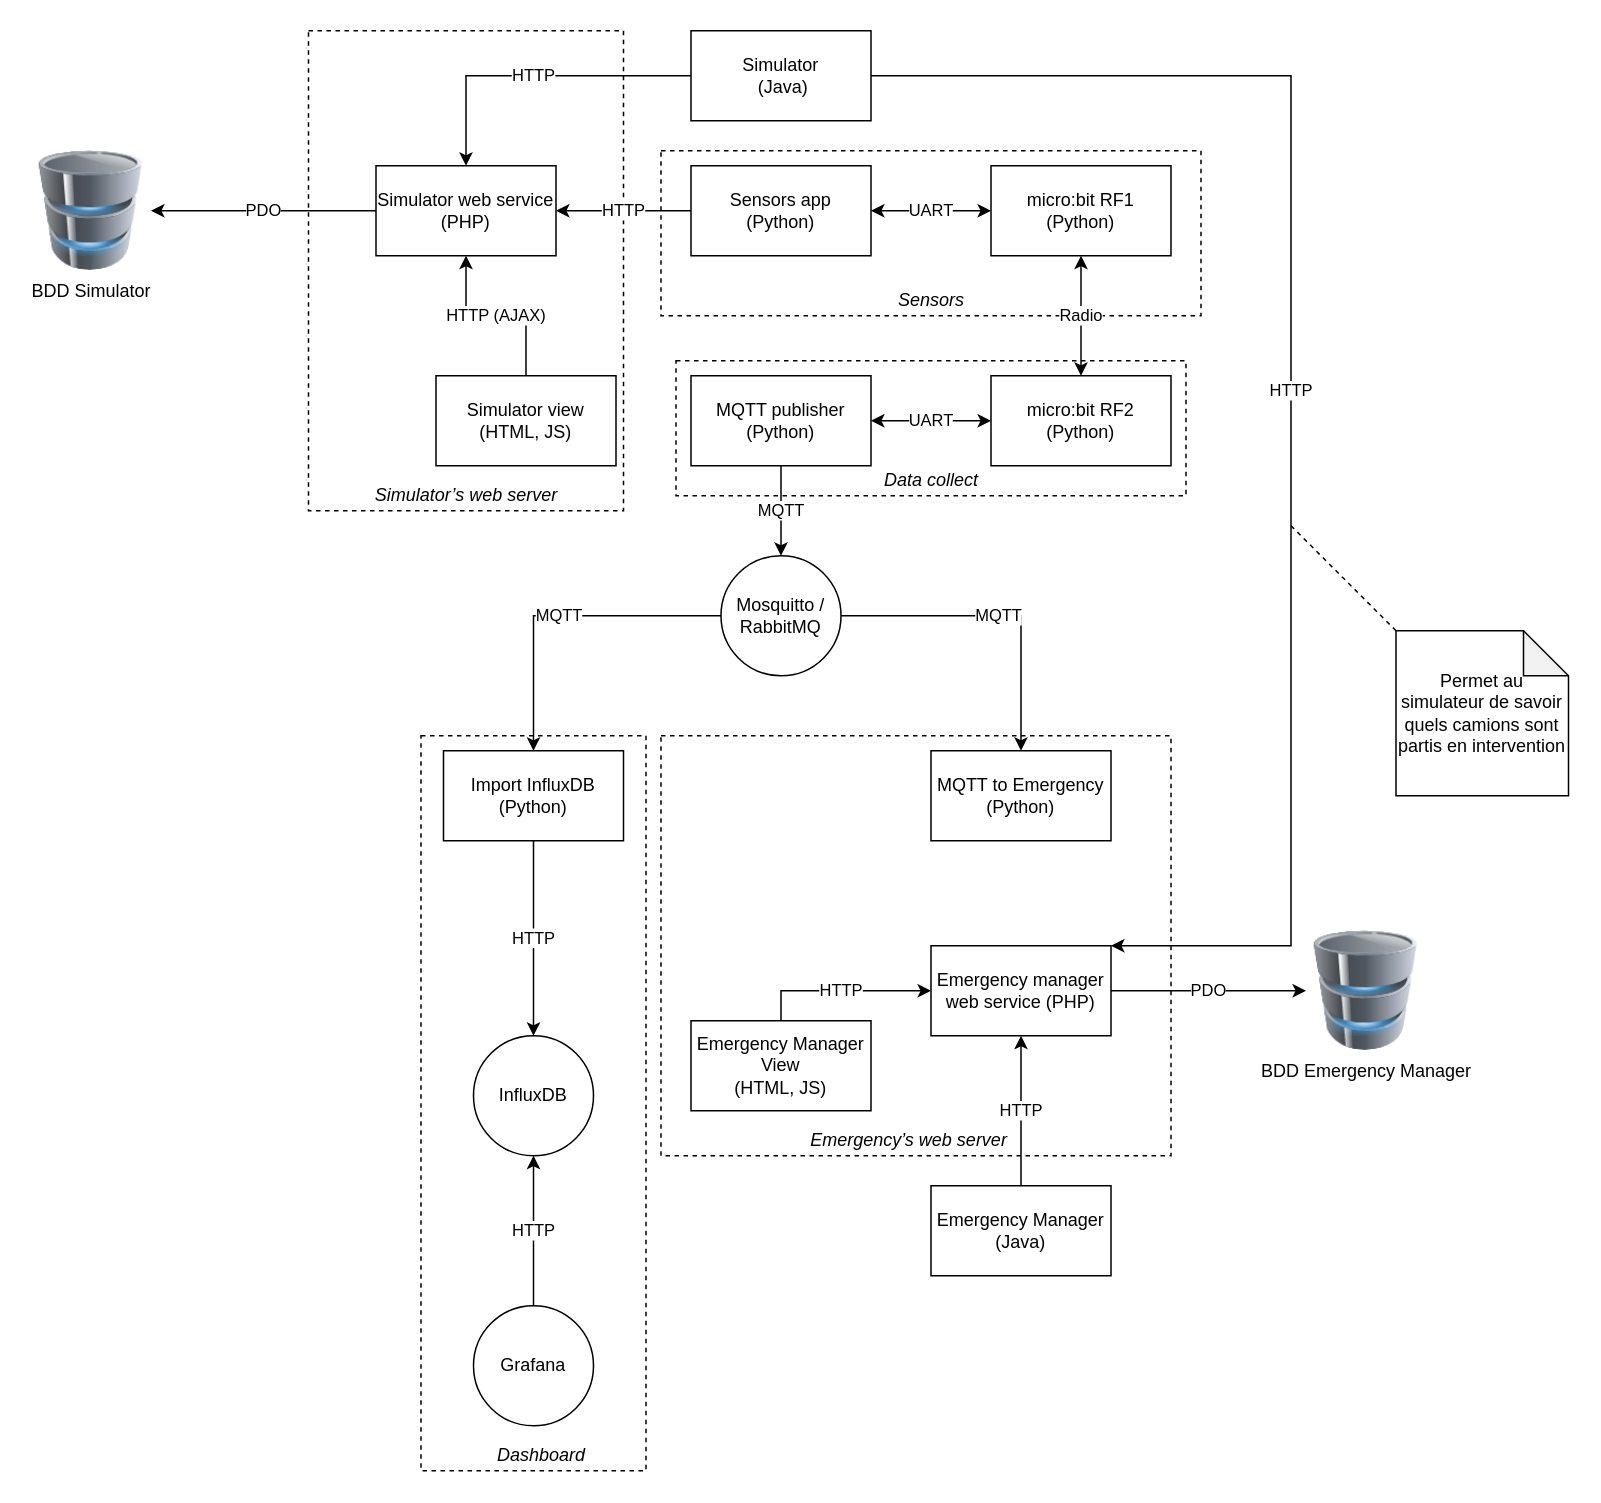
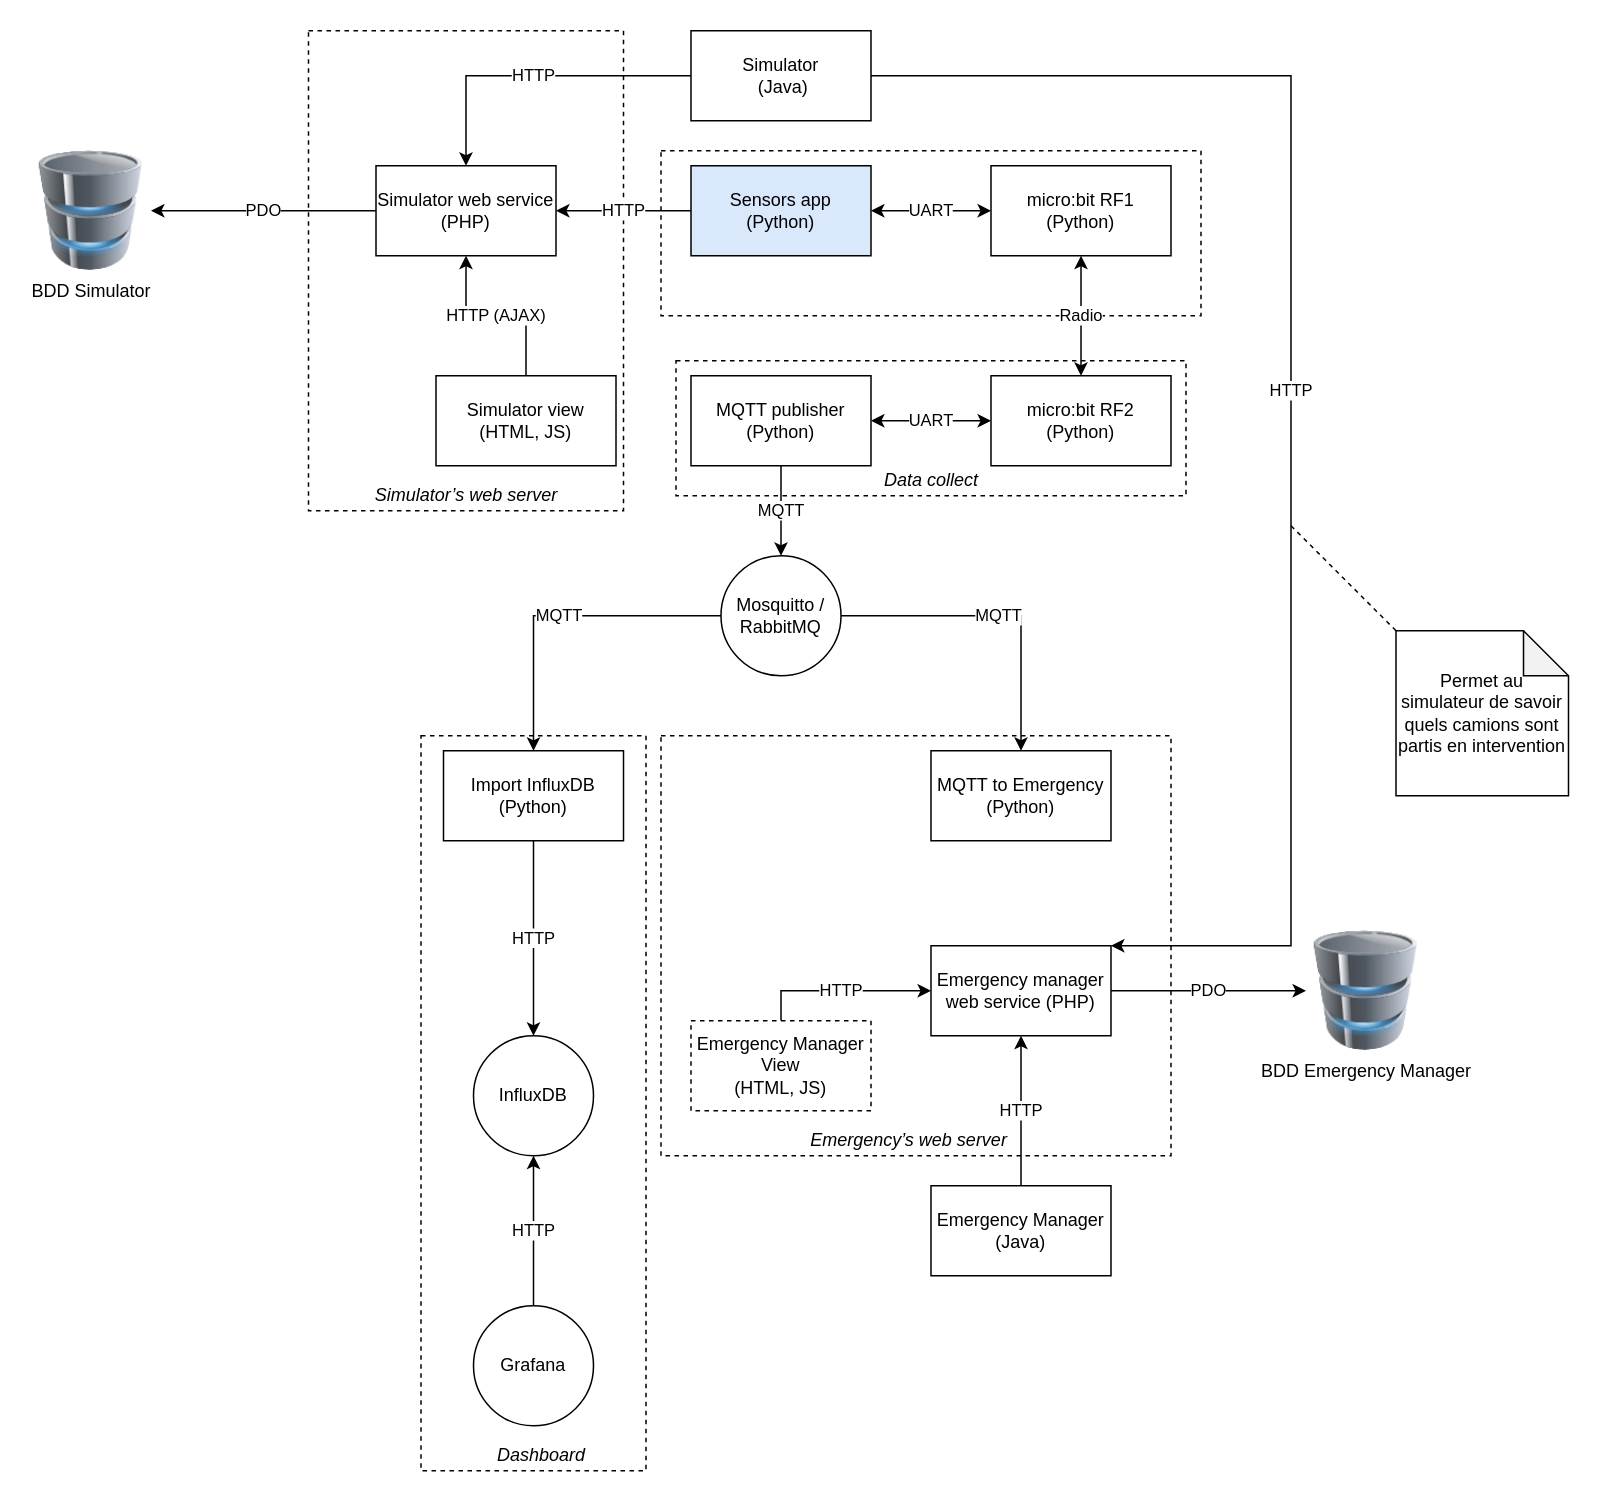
- <mxCell id="17" value="&lt;div&gt;Sensors app &lt;br&gt;&lt;/div&gt;&lt;div&gt;(Python)&lt;/div&gt;" style="rounded=0;whiteSpace=wrap;html=1;" vertex="1" parent="1"><mxGeometry x="460" y="110" width="120" height="60" as="geometry" /></mxCell>
+ <mxCell id="17" value="&lt;div&gt;Sensors app &lt;br&gt;&lt;/div&gt;&lt;div&gt;(Python)&lt;/div&gt;" style="rounded=0;whiteSpace=wrap;html=1;fillColor=#dae8fc;" vertex="1" parent="1"><mxGeometry x="460" y="110" width="120" height="60" as="geometry" /></mxCell>
- <mxCell id="22" value="&lt;i&gt;Sensors&lt;/i&gt;" style="text;html=1;align=center;verticalAlign=middle;resizable=0;points=[];autosize=1;" vertex="1" parent="1"><mxGeometry x="590" y="190" width="60" height="20" as="geometry" /></mxCell>
- <mxCell id="41" value="&lt;div&gt;Emergency Manager View&lt;/div&gt;&lt;div&gt;(HTML, JS)&lt;br&gt;&lt;/div&gt;" style="rounded=0;whiteSpace=wrap;html=1;" vertex="1" parent="1"><mxGeometry x="460" y="680" width="120" height="60" as="geometry" /></mxCell>
+ <mxCell id="41" value="&lt;div&gt;Emergency Manager View&lt;/div&gt;&lt;div&gt;(HTML, JS)&lt;br&gt;&lt;/div&gt;" style="rounded=0;whiteSpace=wrap;html=1;dashed=1;" vertex="1" parent="1"><mxGeometry x="460" y="680" width="120" height="60" as="geometry" /></mxCell>
